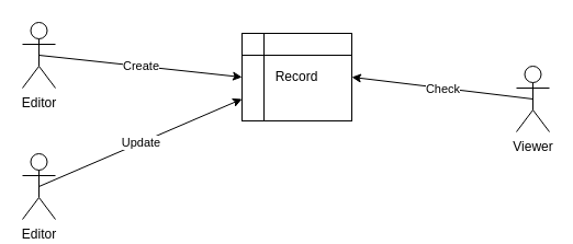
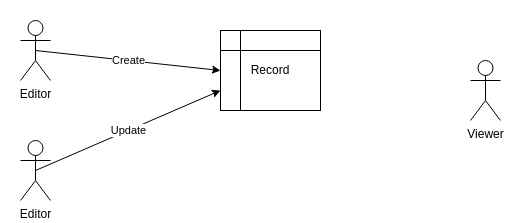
- <mxCell id="10" value="" style="endArrow=classic;html=1;entryX=1;entryY=0.5;entryDx=0;entryDy=0;exitX=0.5;exitY=0.5;exitDx=0;exitDy=0;exitPerimeter=0;" edge="1" parent="1" source="9" target="5"><mxGeometry relative="1" as="geometry"><mxPoint x="220" y="200" as="sourcePoint" /><mxPoint x="405" y="220" as="targetPoint" /></mxGeometry></mxCell>
- <mxCell id="11" value="Check" style="edgeLabel;resizable=0;html=1;align=center;verticalAlign=middle;" connectable="0" vertex="1" parent="10"><mxGeometry relative="1" as="geometry" /></mxCell>
